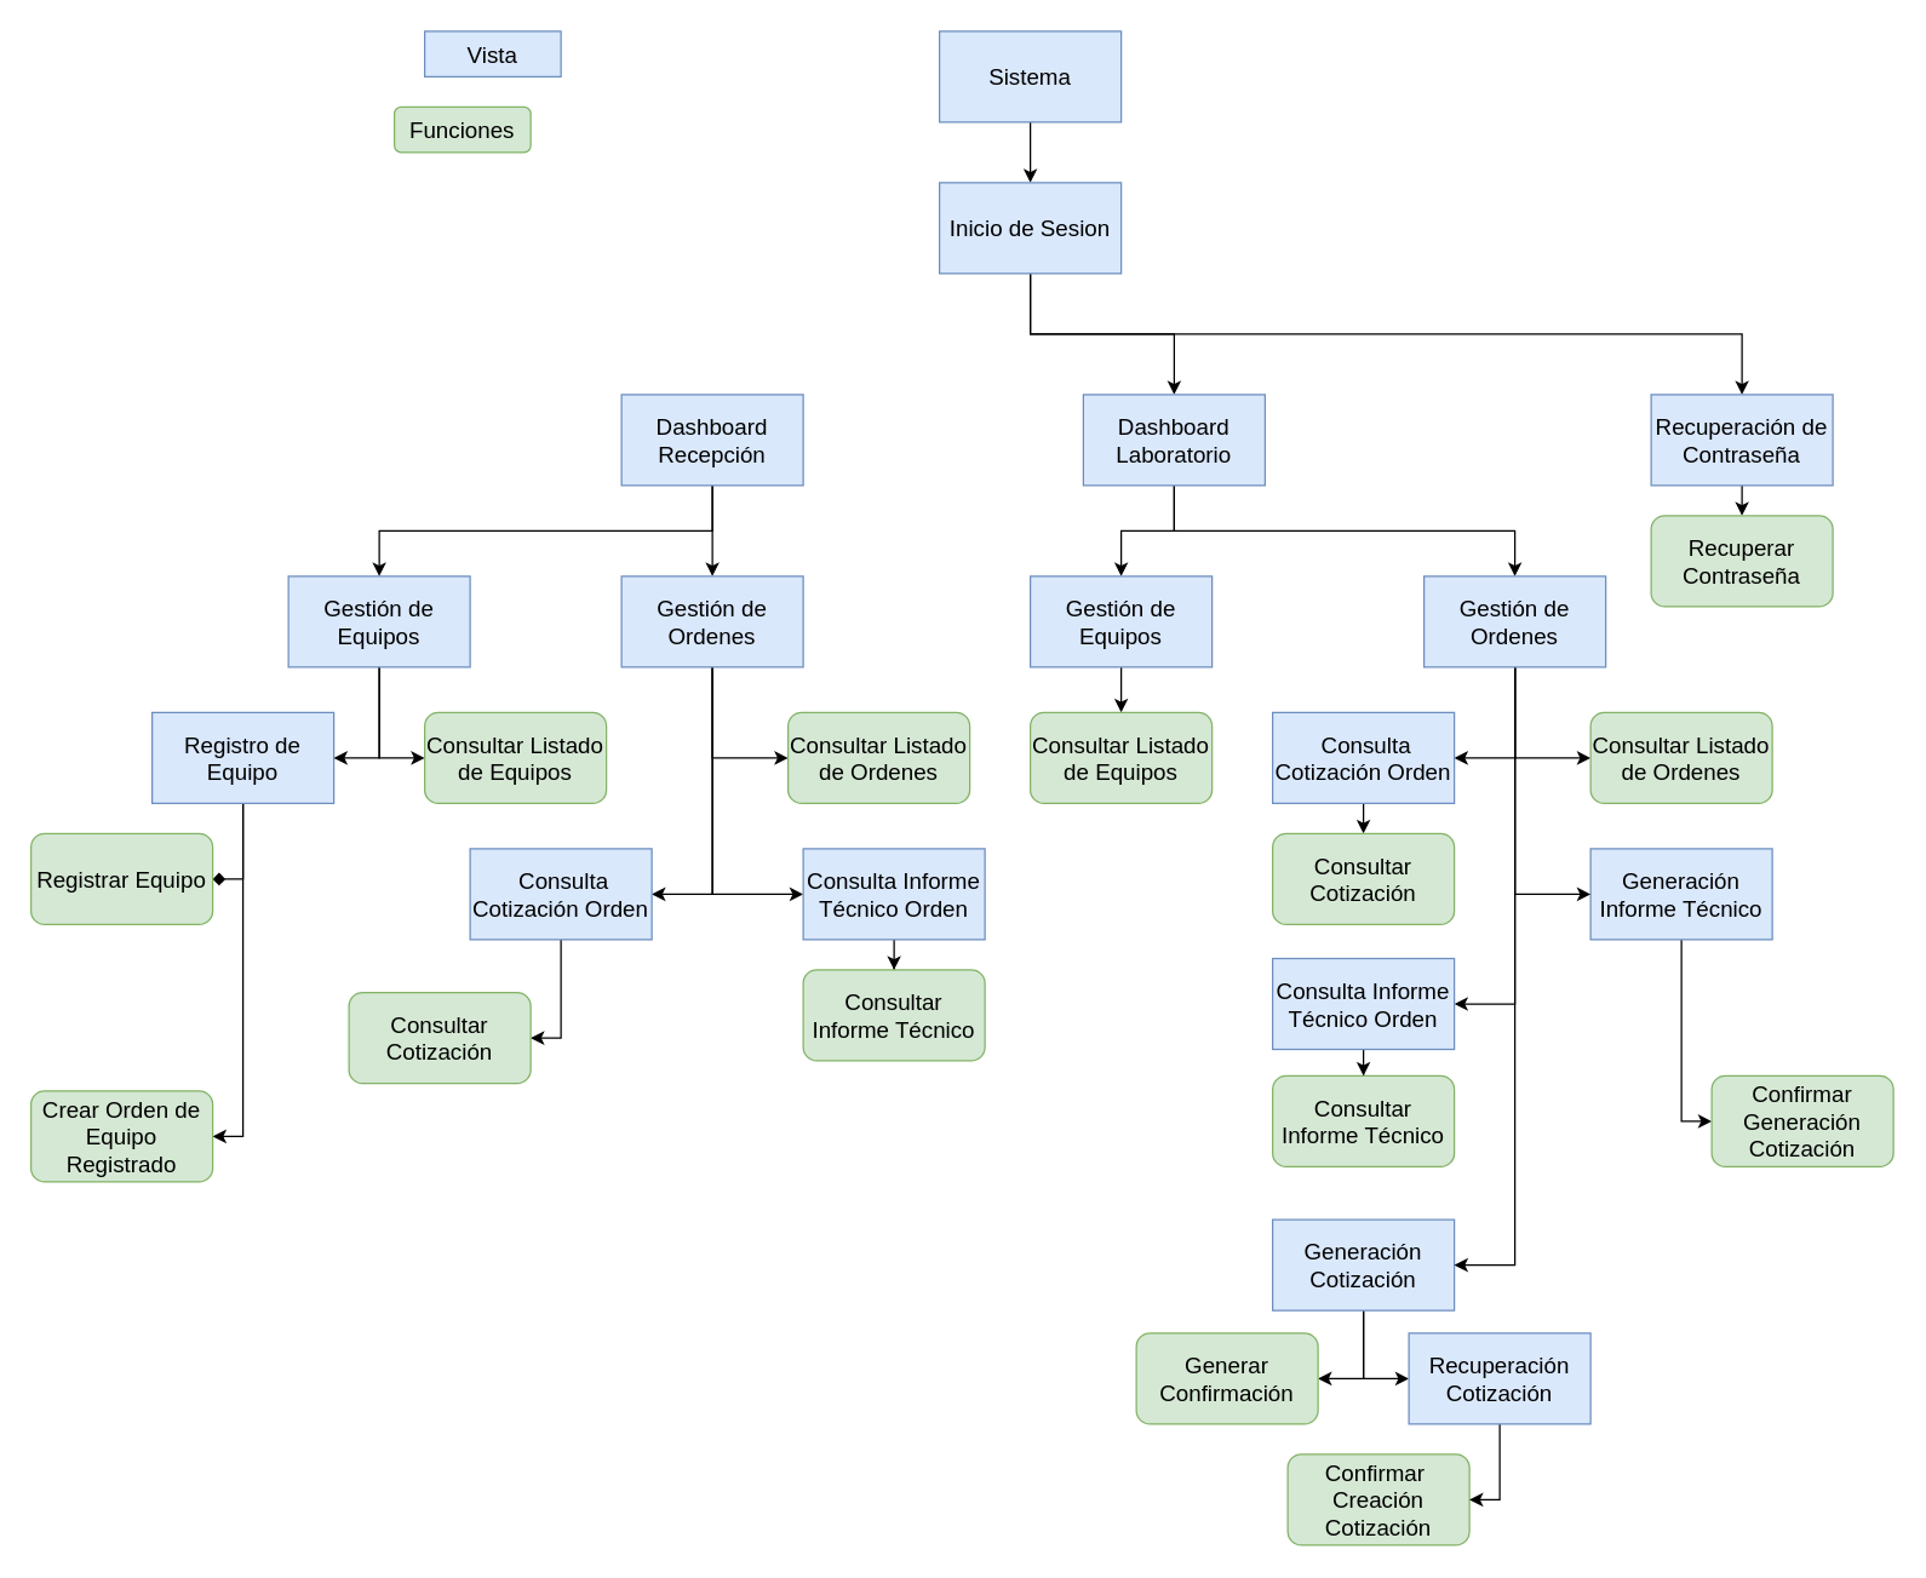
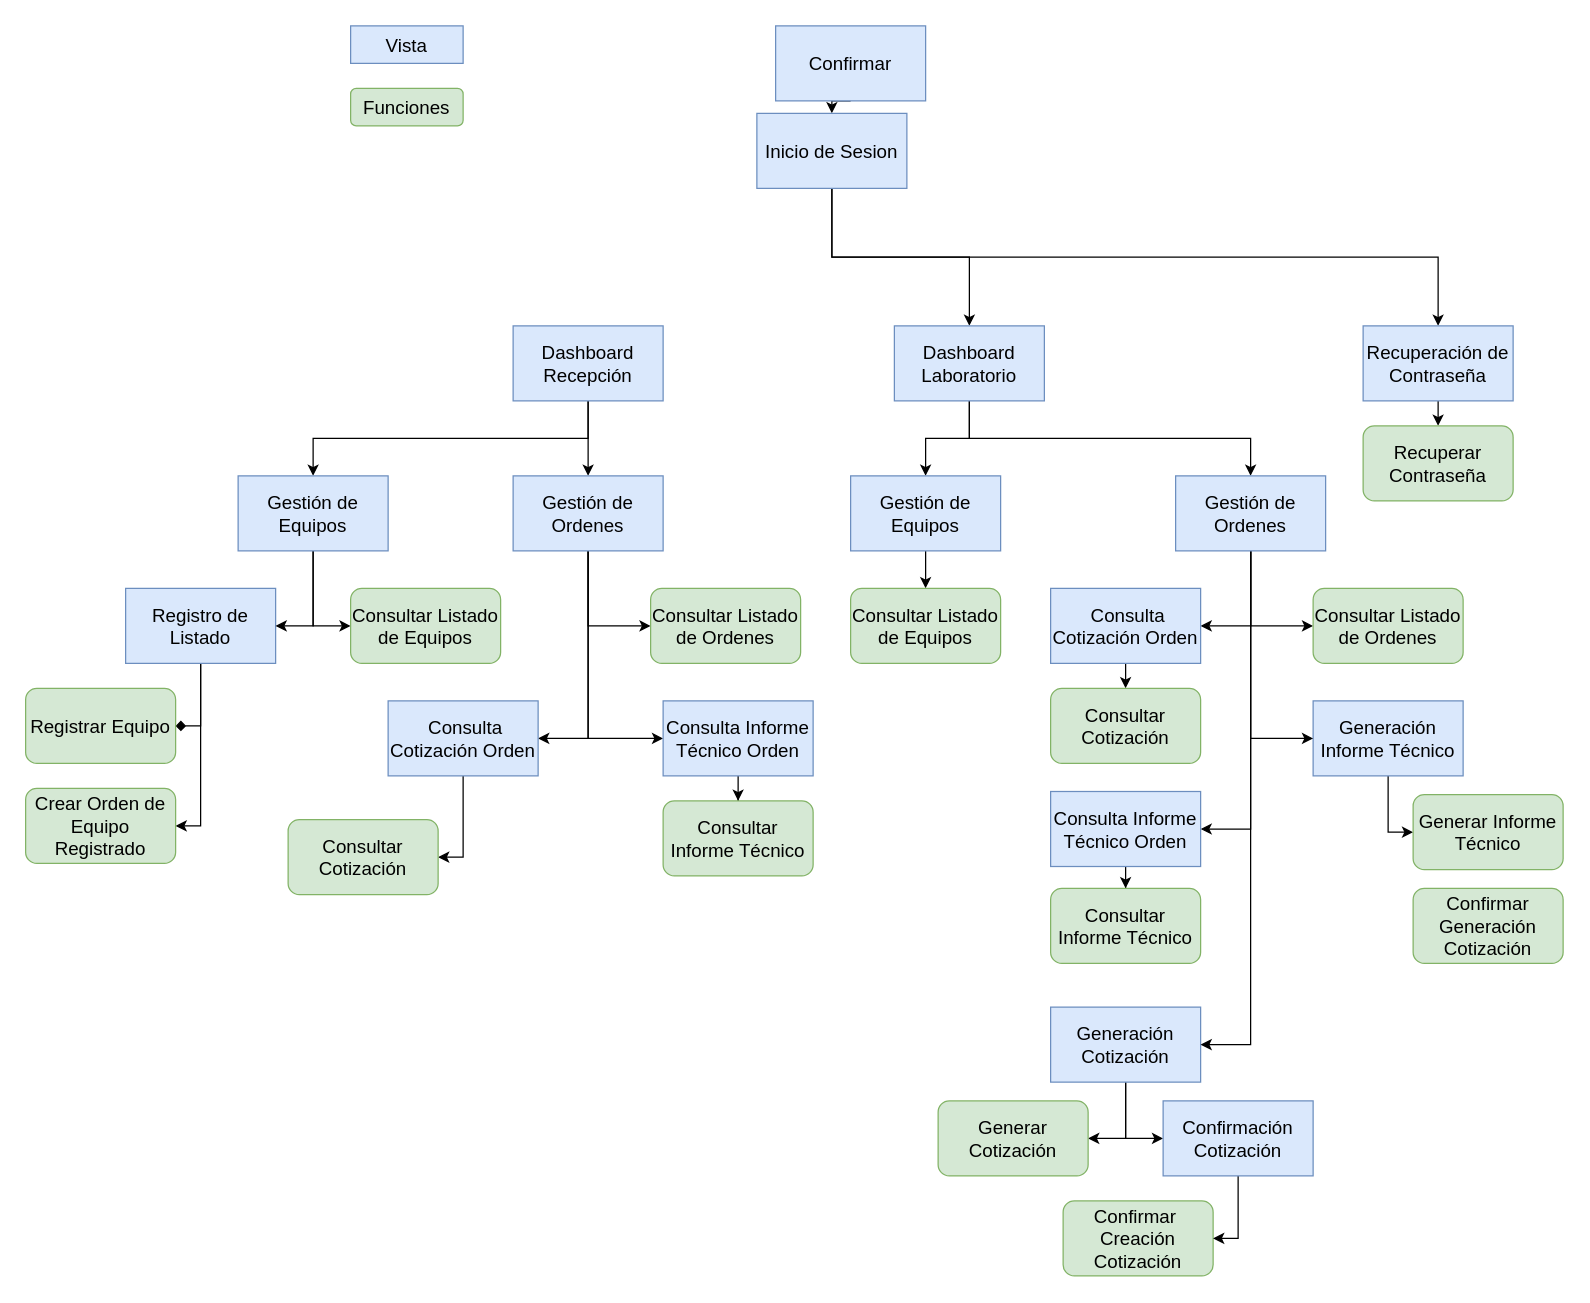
- <mxCell id="5" value="Sistema" style="rounded=0;whiteSpace=wrap;html=1;fillColor=#dae8fc;strokeColor=#6c8ebf;fontSize=15;fontFamily=Helvetica;" vertex="1" parent="1"><mxGeometry x="620" y="20" width="120" height="60" as="geometry" /></mxCell>
+ <mxCell id="5" value="Confirmar" style="rounded=0;whiteSpace=wrap;html=1;fillColor=#dae8fc;strokeColor=#6c8ebf;fontSize=15;fontFamily=Helvetica;" vertex="1" parent="1"><mxGeometry x="620" y="20" width="120" height="60" as="geometry" /></mxCell>
- <mxCell id="3" value="Funciones" style="rounded=1;whiteSpace=wrap;html=1;fillColor=#d5e8d4;strokeColor=#82b366;fontSize=15;" vertex="1" parent="1"><mxGeometry x="260" y="70" width="90" height="30" as="geometry" /></mxCell>
+ <mxCell id="3" value="Funciones" style="rounded=1;whiteSpace=wrap;html=1;fillColor=#d5e8d4;strokeColor=#82b366;fontSize=15;" vertex="1" parent="1"><mxGeometry x="280" y="70" width="90" height="30" as="geometry" /></mxCell>
- <mxCell id="8" value="Inicio de Sesion" style="rounded=0;whiteSpace=wrap;html=1;fillColor=#dae8fc;strokeColor=#6c8ebf;fontSize=15;fontFamily=Helvetica;" vertex="1" parent="1"><mxGeometry x="620" y="120" width="120" height="60" as="geometry" /></mxCell>
+ <mxCell id="8" value="Inicio de Sesion" style="rounded=0;whiteSpace=wrap;html=1;fillColor=#dae8fc;strokeColor=#6c8ebf;fontSize=15;fontFamily=Helvetica;" vertex="1" parent="1"><mxGeometry x="605" y="90" width="120" height="60" as="geometry" /></mxCell>
- <mxCell id="21" value="Registro de Equipo" style="rounded=0;whiteSpace=wrap;html=1;fillColor=#dae8fc;strokeColor=#6c8ebf;fontSize=15;fontFamily=Helvetica;" vertex="1" parent="1"><mxGeometry x="100" y="470" width="120" height="60" as="geometry" /></mxCell>
+ <mxCell id="21" value="Registro de Listado" style="rounded=0;whiteSpace=wrap;html=1;fillColor=#dae8fc;strokeColor=#6c8ebf;fontSize=15;fontFamily=Helvetica;" vertex="1" parent="1"><mxGeometry x="100" y="470" width="120" height="60" as="geometry" /></mxCell>
+ <mxCell id="25" style="edgeStyle=orthogonalEdgeStyle;rounded=0;orthogonalLoop=1;jettySize=auto;html=1;exitX=0.5;exitY=1;exitDx=0;exitDy=0;entryX=0;entryY=0.5;entryDx=0;entryDy=0;" edge="1" parent="1" source="27" target="54"><mxGeometry relative="1" as="geometry" /></mxCell>
+ <mxCell id="54" value="Generar Informe Técnico" style="rounded=1;whiteSpace=wrap;html=1;fillColor=#d5e8d4;strokeColor=#82b366;fontSize=15;" vertex="1" parent="1"><mxGeometry x="1130" y="635" width="120" height="60" as="geometry" /></mxCell>
- <mxCell id="26" style="edgeStyle=orthogonalEdgeStyle;rounded=0;orthogonalLoop=1;jettySize=auto;html=1;exitX=0.5;exitY=1;exitDx=0;exitDy=0;entryX=0;entryY=0.5;entryDx=0;entryDy=0;" edge="1" parent="1" source="27" target="55"><mxGeometry relative="1" as="geometry" /></mxCell>
- <mxCell id="30" value="Crear Orden de Equipo Registrado" style="rounded=1;whiteSpace=wrap;html=1;fillColor=#d5e8d4;strokeColor=#82b366;fontSize=15;" vertex="1" parent="1"><mxGeometry x="20" y="720" width="120" height="60" as="geometry" /></mxCell>
+ <mxCell id="30" value="Crear Orden de Equipo Registrado" style="rounded=1;whiteSpace=wrap;html=1;fillColor=#d5e8d4;strokeColor=#82b366;fontSize=15;" vertex="1" parent="1"><mxGeometry x="20" y="630" width="120" height="60" as="geometry" /></mxCell>
- <mxCell id="52" value="Generar Confirmación" style="rounded=1;whiteSpace=wrap;html=1;fillColor=#d5e8d4;strokeColor=#82b366;fontSize=15;" vertex="1" parent="1"><mxGeometry x="750" y="880" width="120" height="60" as="geometry" /></mxCell>
+ <mxCell id="52" value="Generar Cotización" style="rounded=1;whiteSpace=wrap;html=1;fillColor=#d5e8d4;strokeColor=#82b366;fontSize=15;" vertex="1" parent="1"><mxGeometry x="750" y="880" width="120" height="60" as="geometry" /></mxCell>
- <mxCell id="65" value="Recuperación Cotización" style="rounded=0;whiteSpace=wrap;html=1;fillColor=#dae8fc;strokeColor=#6c8ebf;fontSize=15;fontFamily=Helvetica;" vertex="1" parent="1"><mxGeometry x="930" y="880" width="120" height="60" as="geometry" /></mxCell>
+ <mxCell id="65" value="Confirmación Cotización" style="rounded=0;whiteSpace=wrap;html=1;fillColor=#dae8fc;strokeColor=#6c8ebf;fontSize=15;fontFamily=Helvetica;" vertex="1" parent="1"><mxGeometry x="930" y="880" width="120" height="60" as="geometry" /></mxCell>
